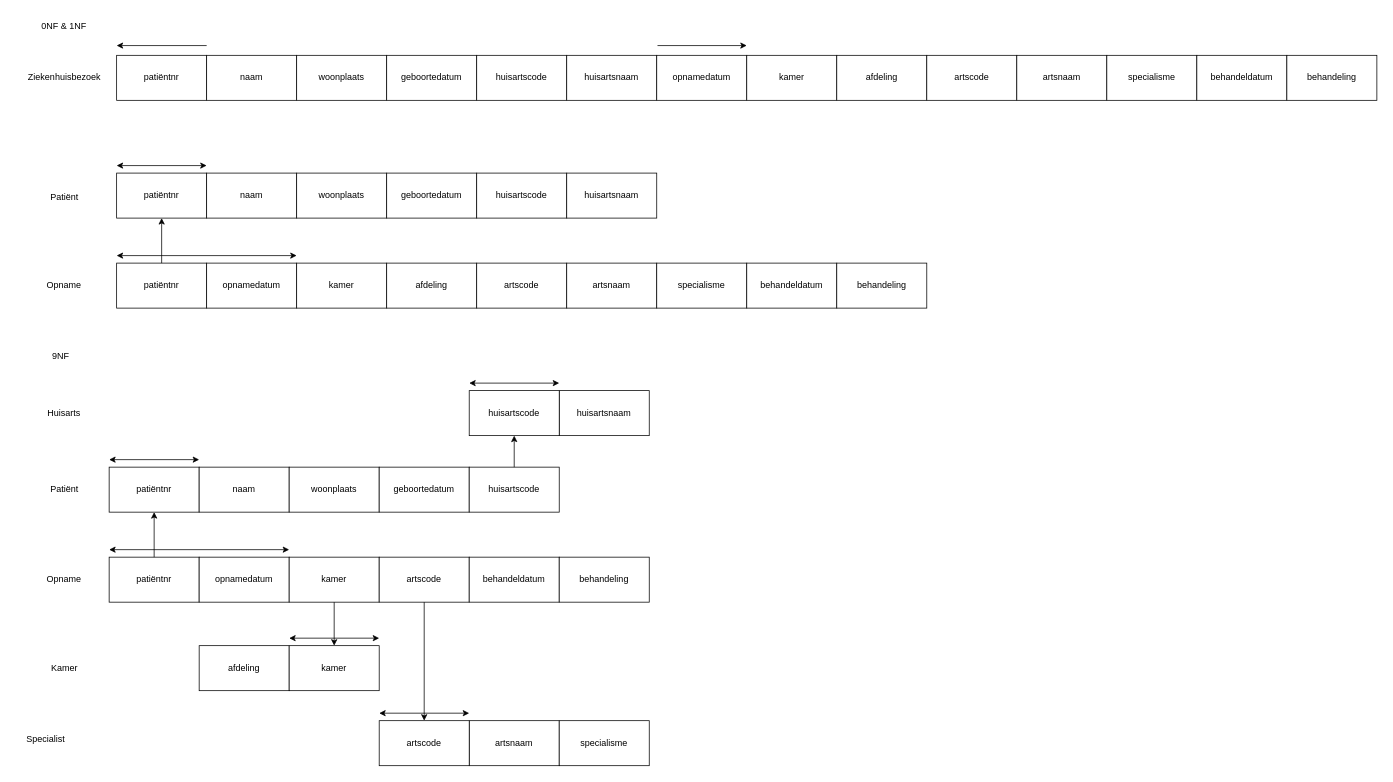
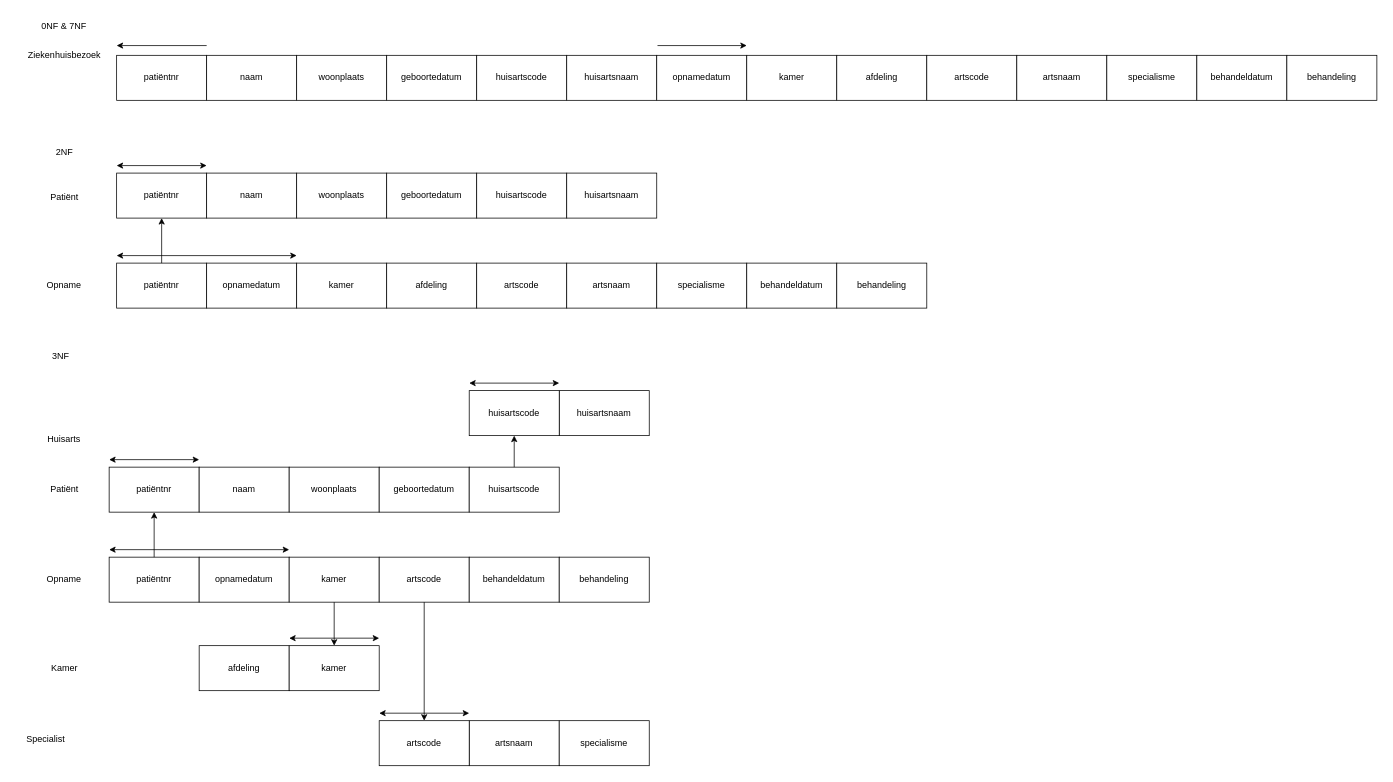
- <mxCell id="2" value="&lt;div&gt;0NF &amp;amp; 1NF&lt;/div&gt;" style="text;html=1;align=center;verticalAlign=middle;whiteSpace=wrap;rounded=0;" vertex="1" parent="1"><mxGeometry x="20" y="20" width="130" height="30" as="geometry" /></mxCell>
+ <mxCell id="2" value="&lt;div&gt;0NF &amp;amp; 7NF&lt;/div&gt;" style="text;html=1;align=center;verticalAlign=middle;whiteSpace=wrap;rounded=0;" vertex="1" parent="1"><mxGeometry x="20" y="20" width="130" height="30" as="geometry" /></mxCell>
- <mxCell id="4" value="&lt;div&gt;Ziekenhuisbezoek&lt;/div&gt;" style="text;html=1;align=center;verticalAlign=middle;resizable=0;points=[];autosize=1;strokeColor=none;fillColor=none;" vertex="1" parent="1"><mxGeometry x="25" y="88" width="120" height="30" as="geometry" /></mxCell>
+ <mxCell id="4" value="&lt;div&gt;Ziekenhuisbezoek&lt;/div&gt;" style="text;html=1;align=center;verticalAlign=middle;resizable=0;points=[];autosize=1;strokeColor=none;fillColor=none;" vertex="1" parent="1"><mxGeometry x="25" y="58" width="120" height="30" as="geometry" /></mxCell>
+ <mxCell id="26" value="&lt;div&gt;2NF&lt;/div&gt;" style="text;html=1;align=center;verticalAlign=middle;resizable=0;points=[];autosize=1;strokeColor=none;fillColor=none;" vertex="1" parent="1"><mxGeometry x="60" y="188" width="50" height="30" as="geometry" /></mxCell>
- <mxCell id="47" value="&lt;div&gt;9NF&lt;/div&gt;" style="text;html=1;align=center;verticalAlign=middle;resizable=0;points=[];autosize=1;strokeColor=none;fillColor=none;" vertex="1" parent="1"><mxGeometry x="55" y="460" width="50" height="30" as="geometry" /></mxCell>
+ <mxCell id="47" value="&lt;div&gt;3NF&lt;/div&gt;" style="text;html=1;align=center;verticalAlign=middle;resizable=0;points=[];autosize=1;strokeColor=none;fillColor=none;" vertex="1" parent="1"><mxGeometry x="55" y="460" width="50" height="30" as="geometry" /></mxCell>
- <mxCell id="71" value="Huisarts" style="text;html=1;align=center;verticalAlign=middle;whiteSpace=wrap;rounded=0;" vertex="1" parent="1"><mxGeometry x="55" y="535" width="60" height="30" as="geometry" /></mxCell>
+ <mxCell id="71" value="Huisarts" style="text;html=1;align=center;verticalAlign=middle;whiteSpace=wrap;rounded=0;" vertex="1" parent="1"><mxGeometry x="55" y="570" width="60" height="30" as="geometry" /></mxCell>
